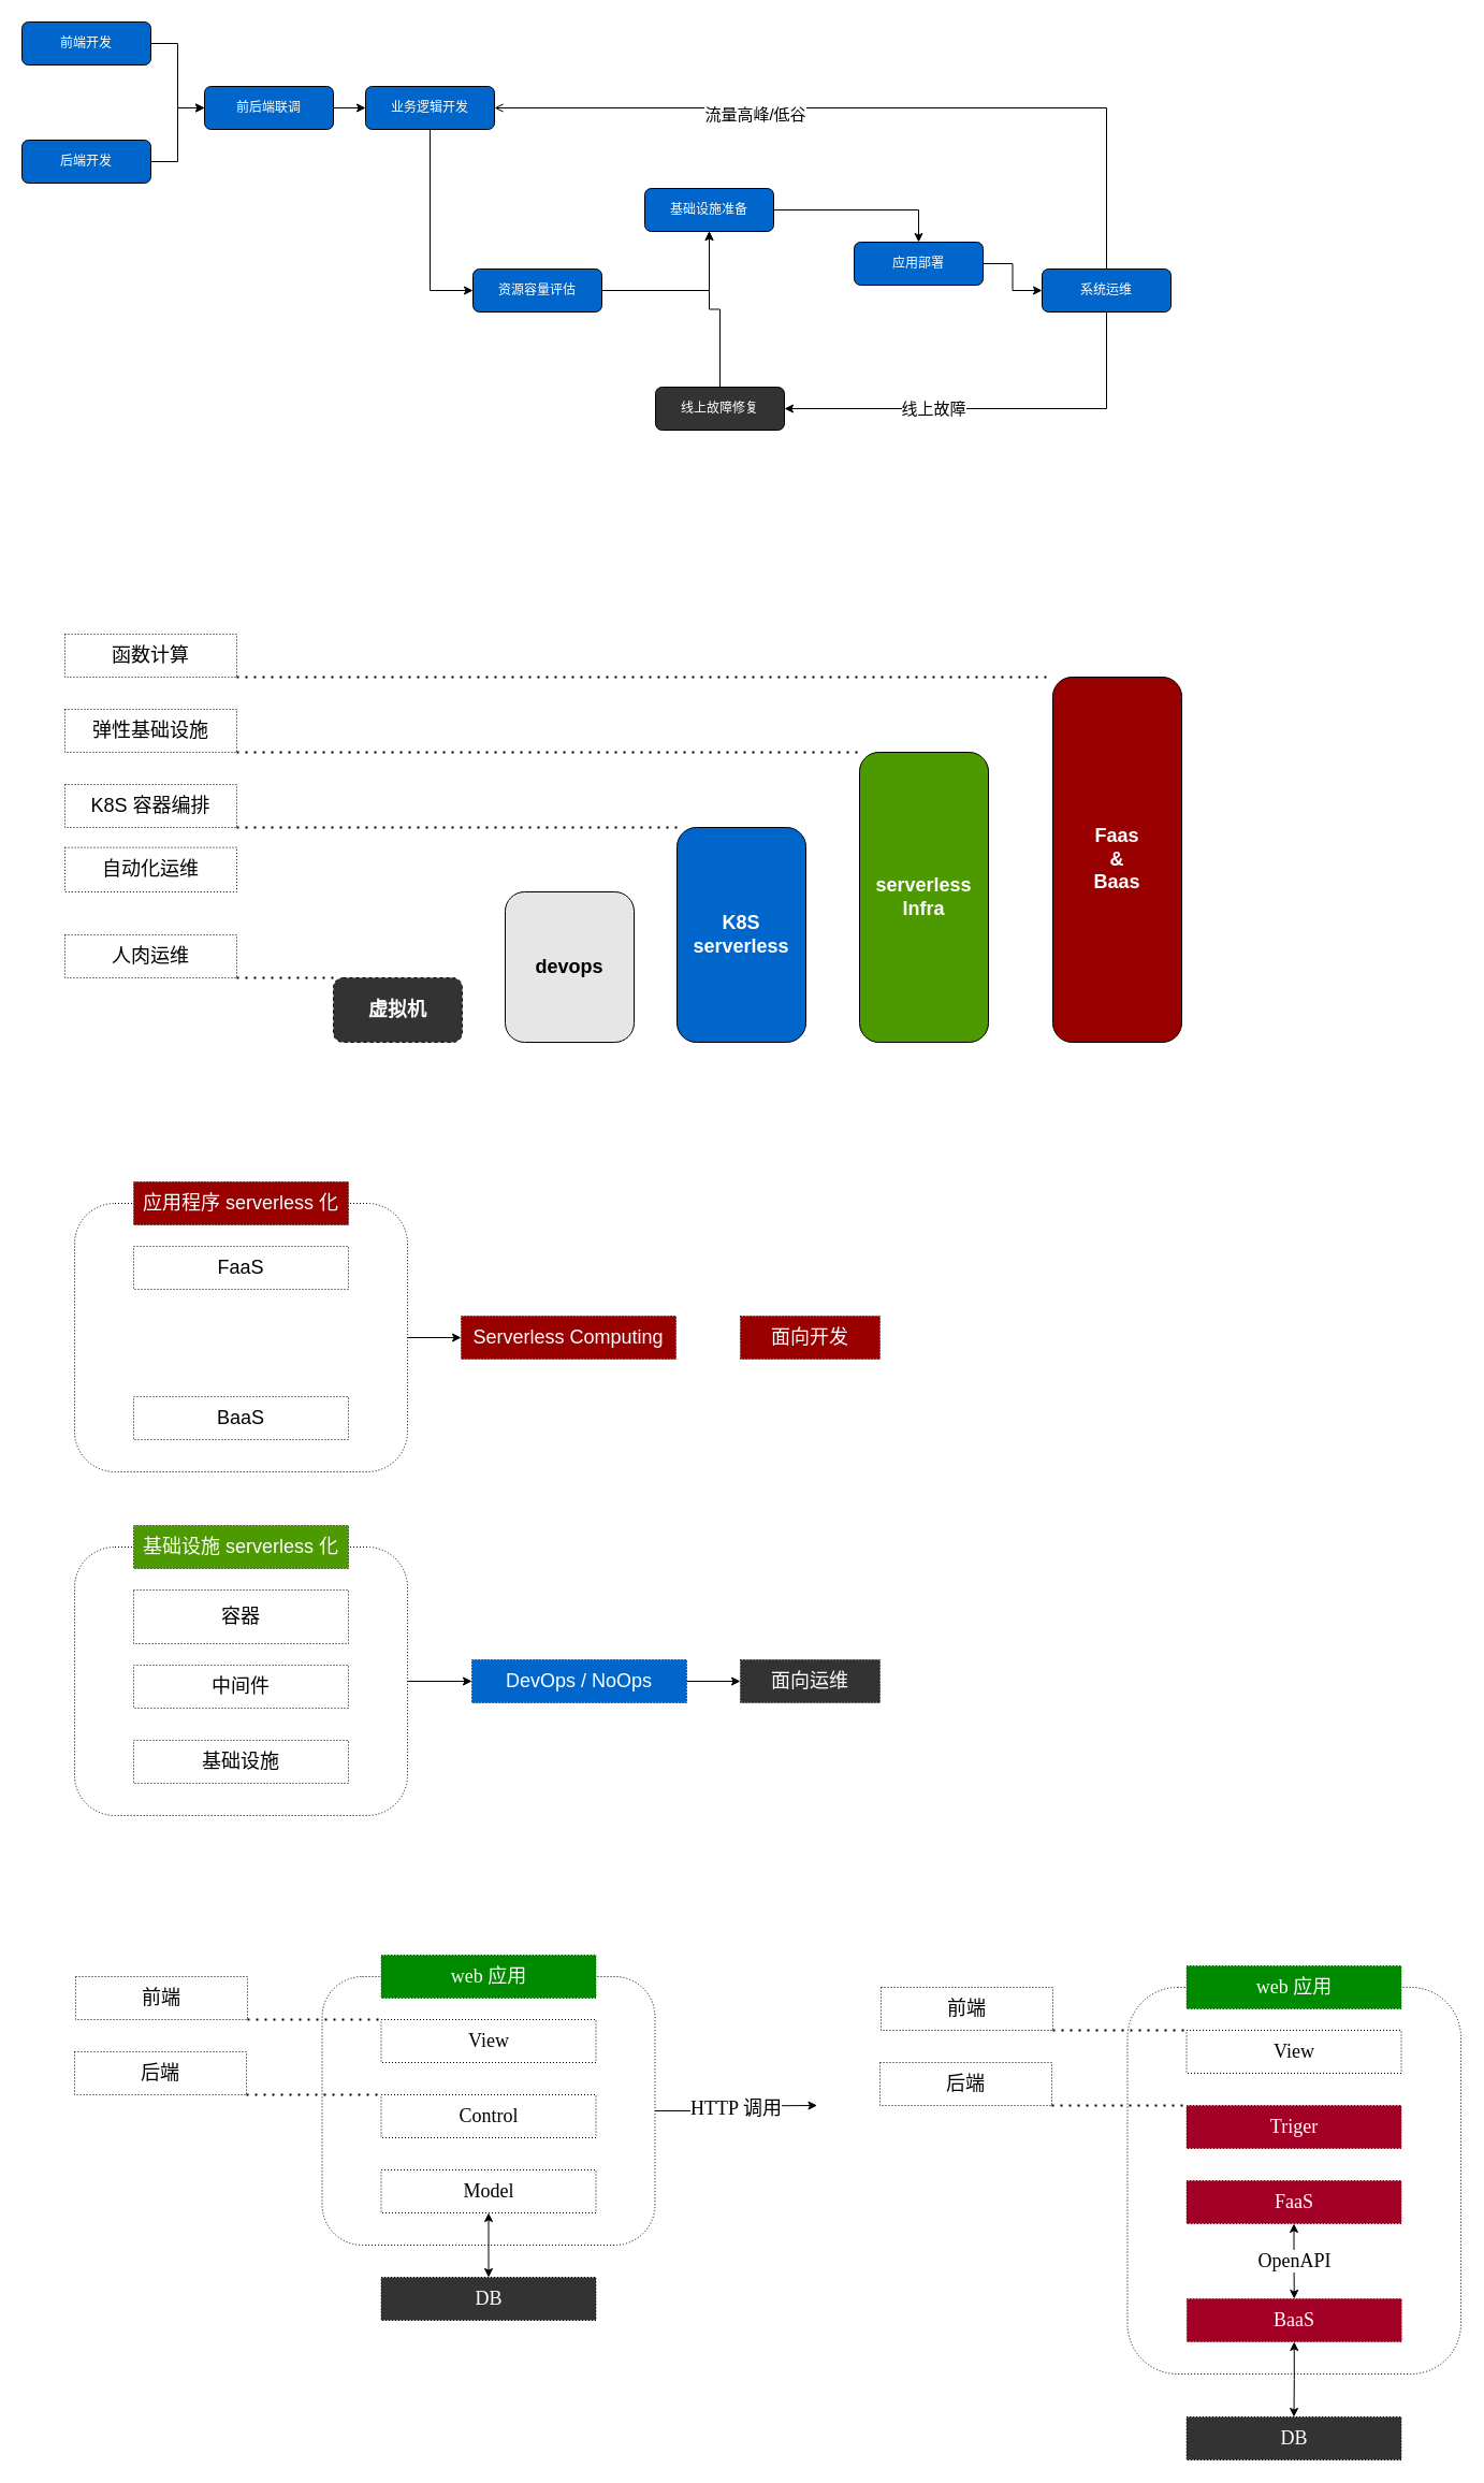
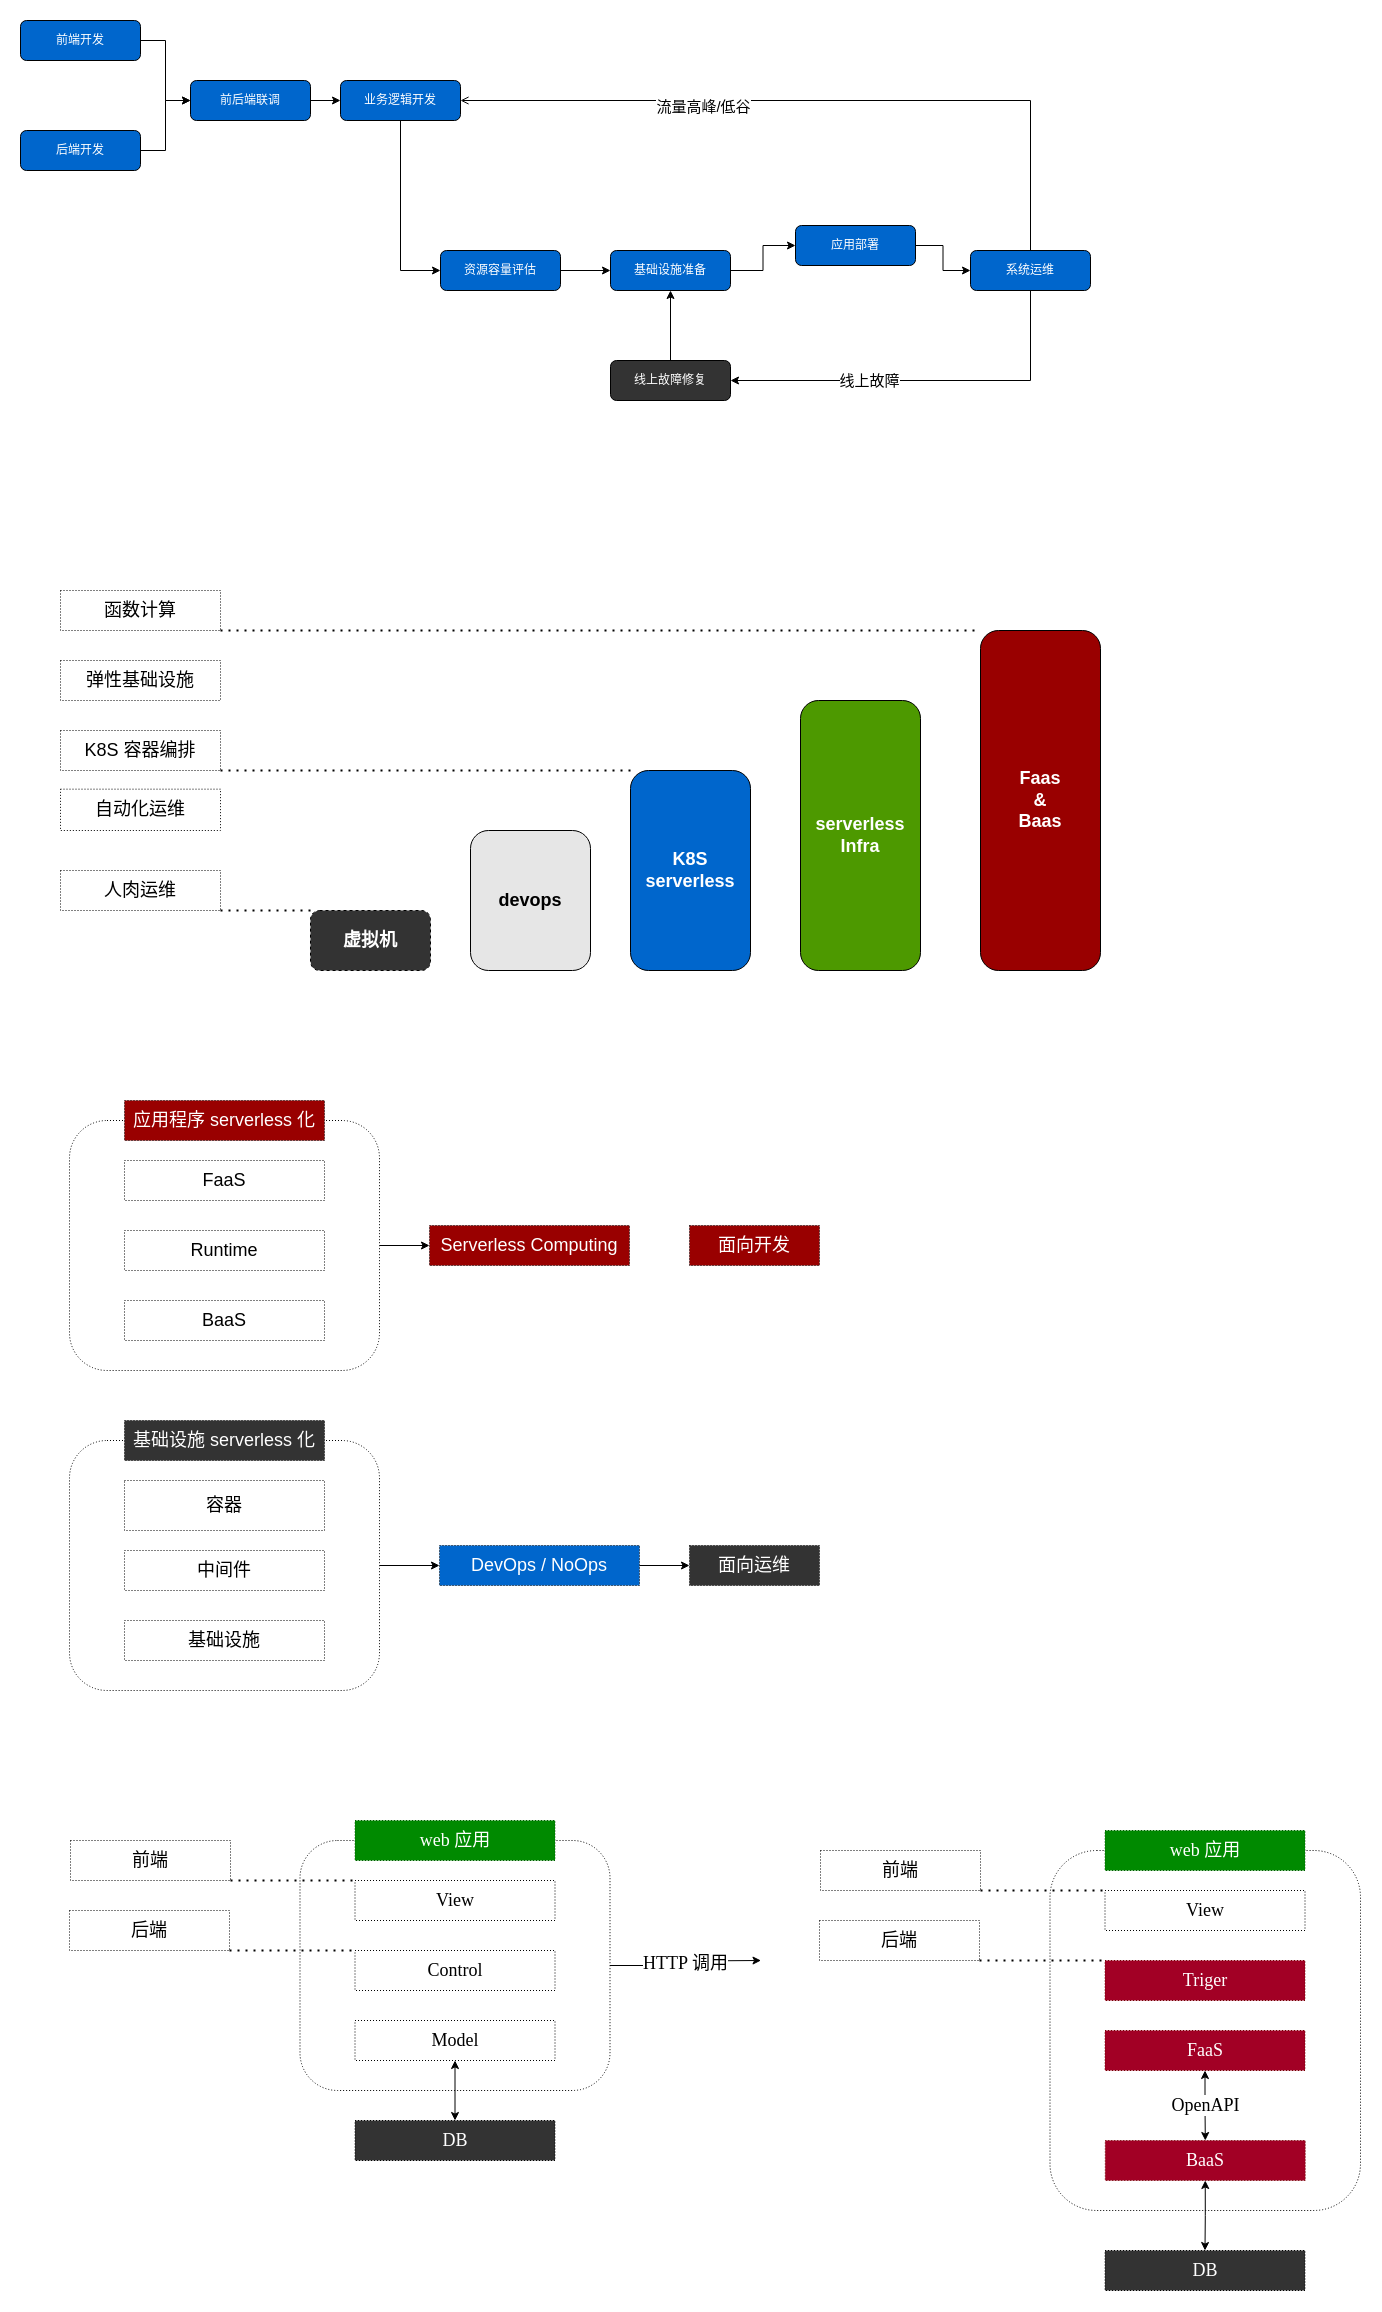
- <mxCell id="18" value="基础设施准备" style="rounded=1;whiteSpace=wrap;html=1;fillColor=#0066CC;fontColor=#FFFFFF;" vertex="1" parent="1"><mxGeometry x="600" y="175" width="120" height="40" as="geometry" /></mxCell>
+ <mxCell id="18" value="基础设施准备" style="rounded=1;whiteSpace=wrap;html=1;fillColor=#0066CC;fontColor=#FFFFFF;" vertex="1" parent="1"><mxGeometry x="610" y="250" width="120" height="40" as="geometry" /></mxCell>
- <mxCell id="36" value="" style="endArrow=none;dashed=1;html=1;dashPattern=1 3;strokeWidth=2;rounded=0;fontSize=18;fontColor=#000000;exitX=1;exitY=1;exitDx=0;exitDy=0;entryX=0;entryY=0;entryDx=0;entryDy=0;" edge="1" parent="1" source="35" target="28"><mxGeometry width="50" height="50" relative="1" as="geometry"><mxPoint x="260" y="540" as="sourcePoint" /><mxPoint x="310" y="690" as="targetPoint" /></mxGeometry></mxCell>
+ <mxCell id="46" value="Runtime" style="rounded=0;whiteSpace=wrap;html=1;dashed=1;dashPattern=1 2;fontSize=18;fontColor=#000000;fillColor=#FFFFFF;" vertex="1" parent="1"><mxGeometry x="124" y="1230" width="200" height="40" as="geometry" /></mxCell>
- <mxCell id="42" value="基础设施 serverless 化" style="rounded=0;whiteSpace=wrap;html=1;dashed=1;dashPattern=1 2;fontSize=18;fontColor=#FFFFFF;fillColor=#4d9900;" vertex="1" parent="1"><mxGeometry x="124" y="1420" width="200" height="40" as="geometry" /></mxCell>
+ <mxCell id="42" value="基础设施 serverless 化" style="rounded=0;whiteSpace=wrap;html=1;dashed=1;dashPattern=1 2;fontSize=18;fontColor=#FFFFFF;fillColor=#333333;" vertex="1" parent="1"><mxGeometry x="124" y="1420" width="200" height="40" as="geometry" /></mxCell>
